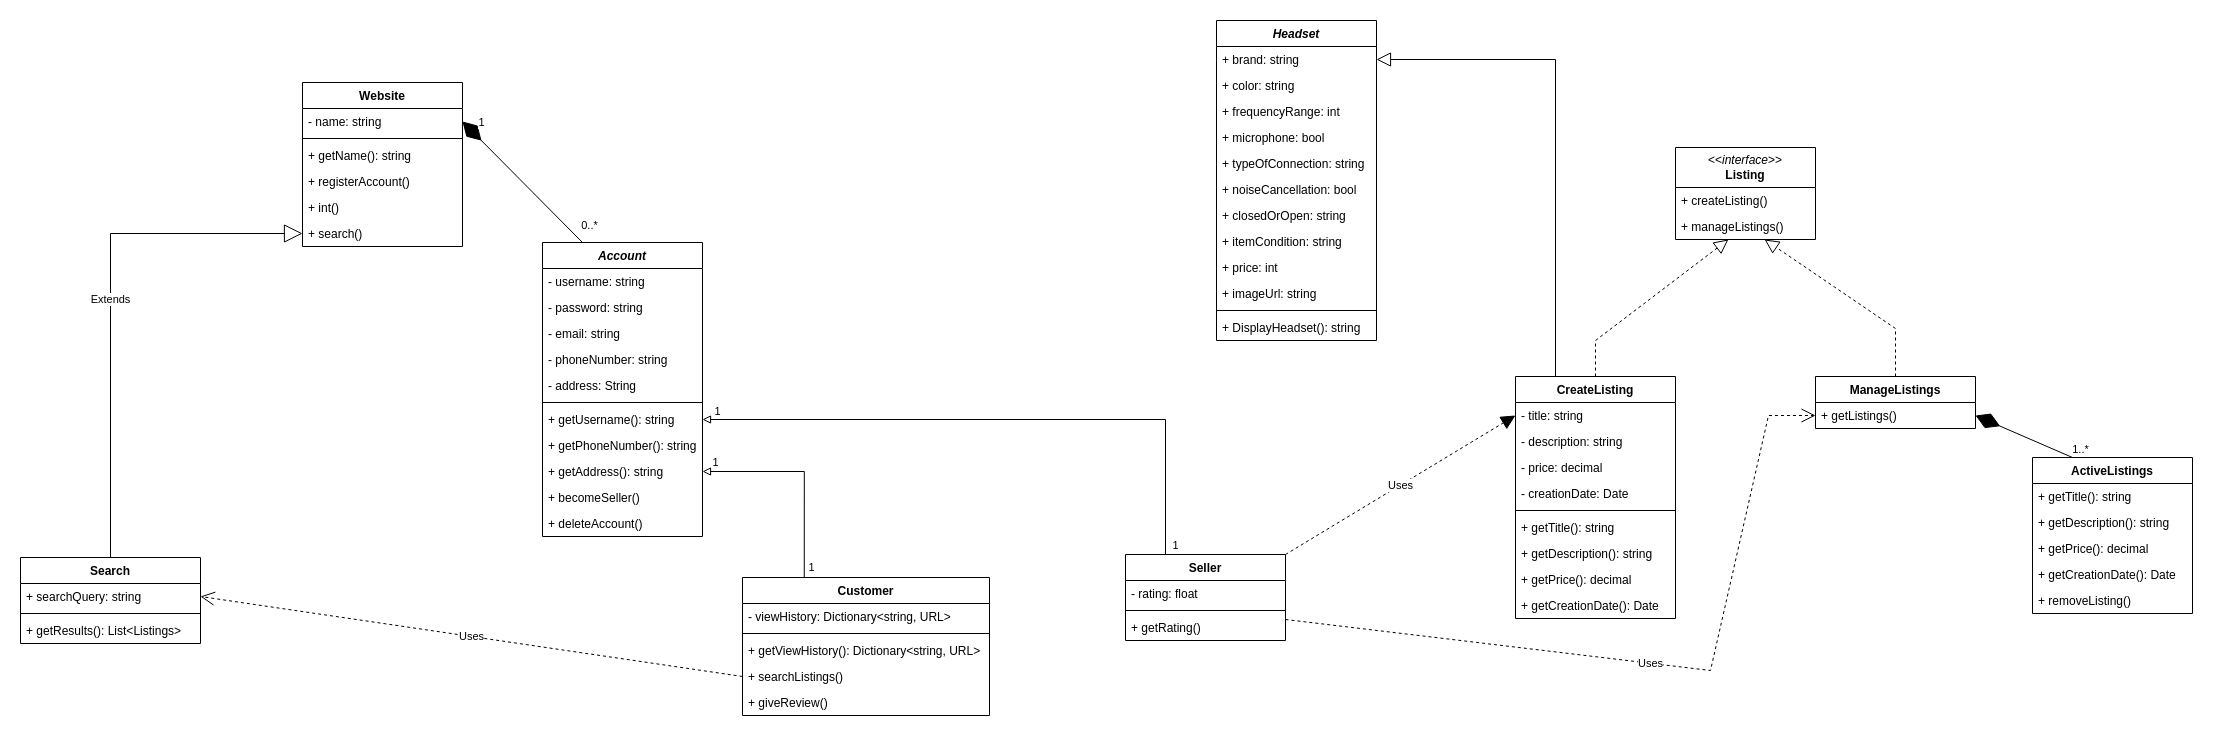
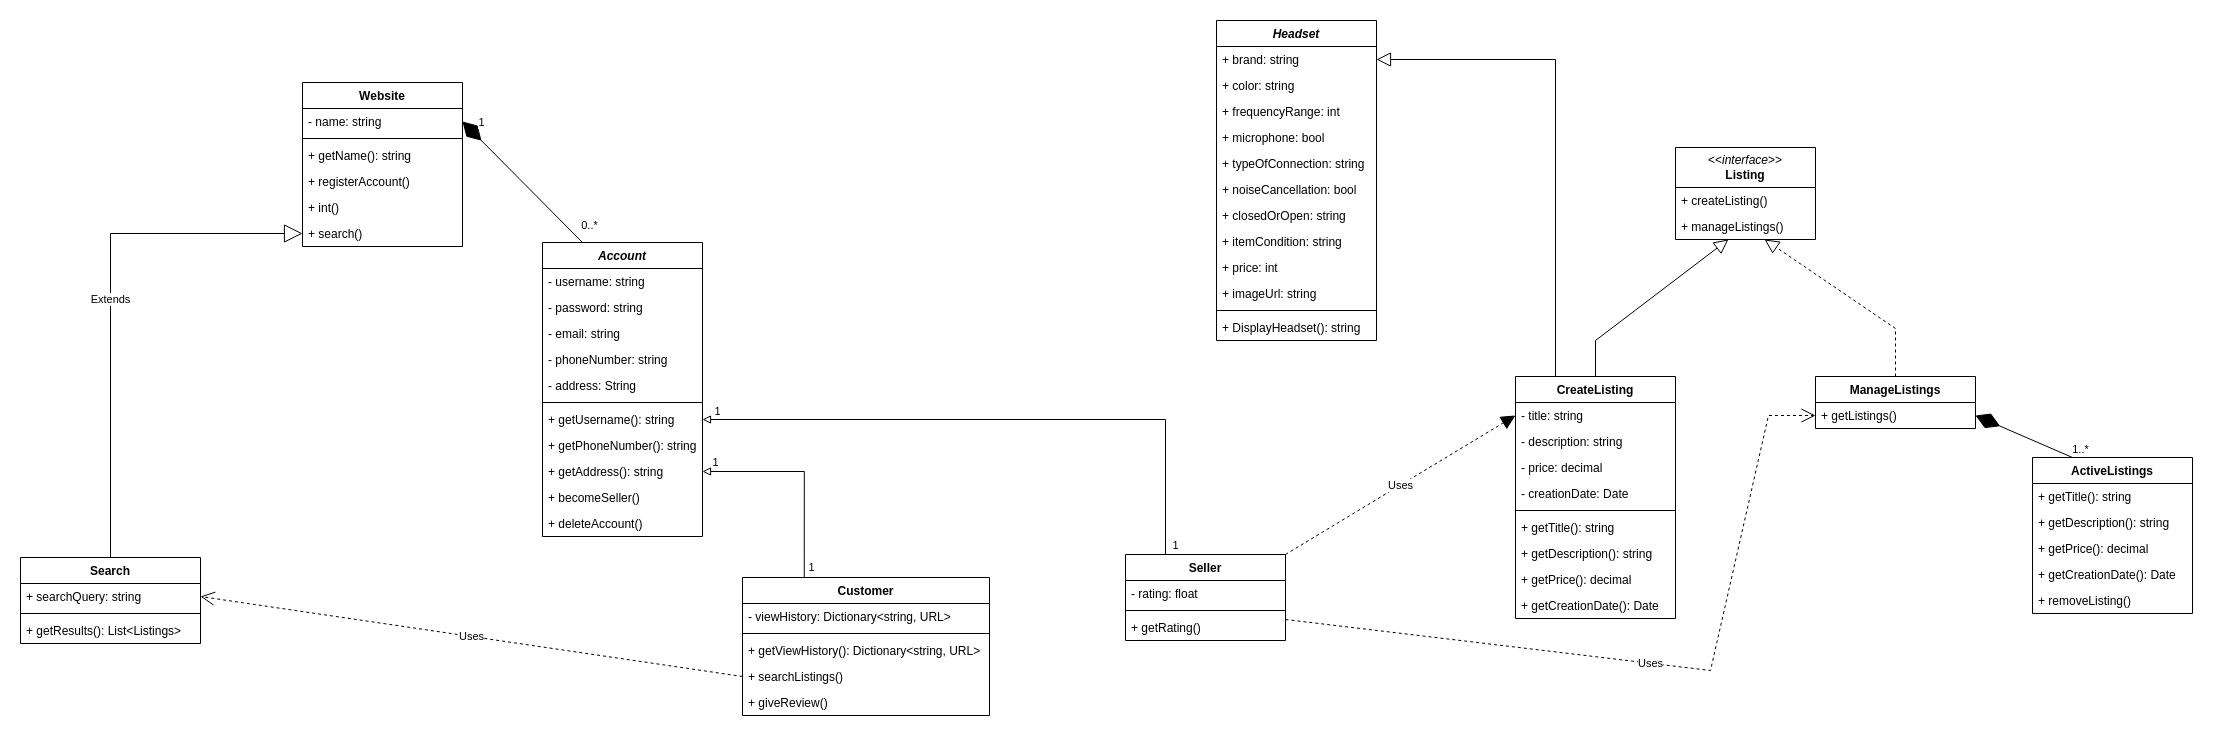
- <mxCell id="53" value="" style="endArrow=block;dashed=1;endFill=0;endSize=12;html=1;rounded=0;exitX=0.5;exitY=0;exitDx=0;exitDy=0;" parent="1" source="43" target="42" edge="1"><mxGeometry width="160" relative="1" as="geometry"><mxPoint x="1576" y="356" as="sourcePoint" /><mxPoint x="1494" y="294" as="targetPoint" /><Array as="points"><mxPoint x="1595" y="340" /></Array></mxGeometry></mxCell>
+ <mxCell id="53" value="" style="endArrow=block;dashed=0;endFill=0;endSize=12;html=1;rounded=0;exitX=0.5;exitY=0;exitDx=0;exitDy=0;" parent="1" source="43" target="42" edge="1"><mxGeometry width="160" relative="1" as="geometry"><mxPoint x="1576" y="356" as="sourcePoint" /><mxPoint x="1494" y="294" as="targetPoint" /><Array as="points"><mxPoint x="1595" y="340" /></Array></mxGeometry></mxCell>
